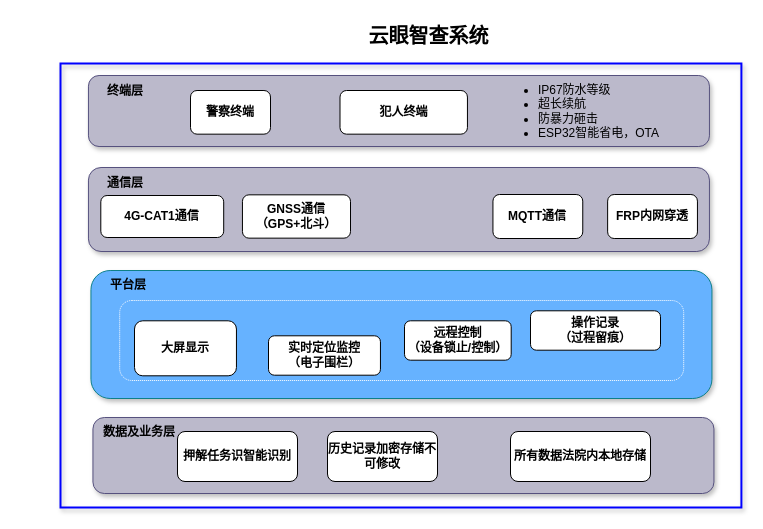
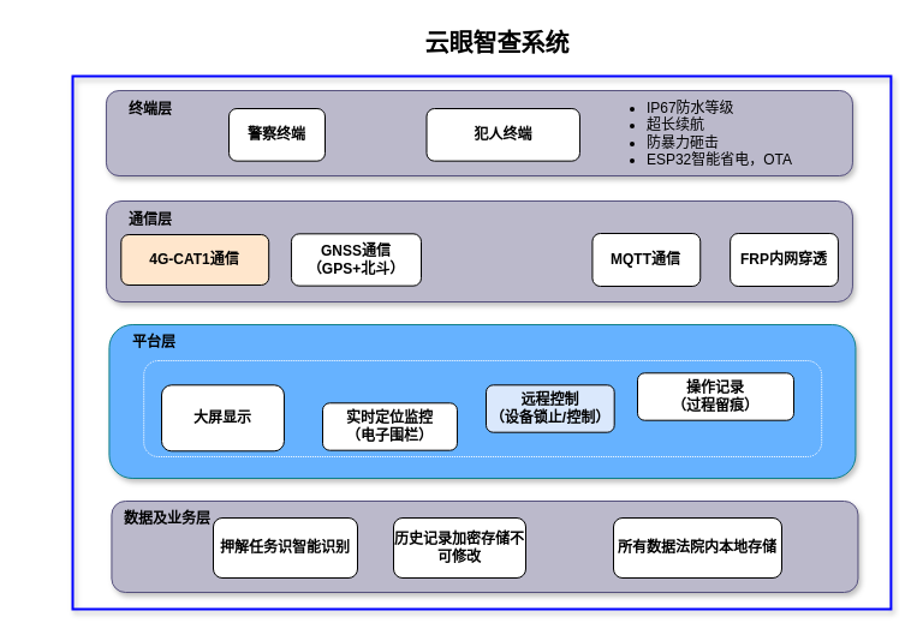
- <mxCell id="20" value="&lt;font style=&quot;font-size: 20px;&quot;&gt;&lt;b&gt;云眼智查系统&lt;/b&gt;&lt;/font&gt;" style="text;html=1;align=center;verticalAlign=middle;whiteSpace=wrap;rounded=0;fontSize=10;fillColor=none;" parent="1" vertex="1"><mxGeometry x="341.44" y="20" width="175.06" height="30" as="geometry" /></mxCell>
+ <mxCell id="20" value="&lt;font style=&quot;font-size: 20px;&quot;&gt;&lt;b&gt;云眼智查系统&lt;/b&gt;&lt;/font&gt;" style="text;html=1;align=center;verticalAlign=middle;whiteSpace=wrap;rounded=0;fontSize=10;fillColor=none;" parent="1" vertex="1"><mxGeometry x="326.44" y="20" width="175.06" height="30" as="geometry" /></mxCell>
- <mxCell id="18" value="&lt;font style=&quot;font-size: 12px;&quot;&gt;犯人终端&lt;/font&gt;" style="rounded=1;whiteSpace=wrap;html=1;fontSize=8;fontStyle=1" parent="1" vertex="1"><mxGeometry x="339.5" y="90" width="127.44" height="43.66" as="geometry" /></mxCell>
+ <mxCell id="18" value="&lt;font style=&quot;font-size: 12px;&quot;&gt;犯人终端&lt;/font&gt;" style="rounded=1;whiteSpace=wrap;html=1;fontSize=8;fontStyle=1" parent="1" vertex="1"><mxGeometry x="354.5" y="90" width="127.44" height="43.66" as="geometry" /></mxCell>
- <mxCell id="13" value="&lt;font style=&quot;font-size: 12px;&quot;&gt;4G-CAT1通信&lt;/font&gt;" style="rounded=1;whiteSpace=wrap;html=1;fontSize=8;fontStyle=1;fontColor=default;" parent="1" vertex="1"><mxGeometry x="100.31" y="195" width="122.88" height="42" as="geometry" /></mxCell>
+ <mxCell id="13" value="&lt;font style=&quot;font-size: 12px;&quot;&gt;4G-CAT1通信&lt;/font&gt;" style="rounded=1;whiteSpace=wrap;html=1;fontSize=8;fontStyle=1;fontColor=default;fillColor=#ffe6cc;" parent="1" vertex="1"><mxGeometry x="100.31" y="195" width="122.88" height="42" as="geometry" /></mxCell>
- <mxCell id="9" value="&lt;font style=&quot;font-size: 12px;&quot;&gt;远程控制&lt;/font&gt;&lt;div&gt;&lt;font style=&quot;font-size: 12px;&quot;&gt;（设备锁止/控制）&lt;/font&gt;&lt;/div&gt;" style="rounded=1;whiteSpace=wrap;html=1;fontSize=8;fontStyle=1;flipH=1;" parent="1" vertex="1"><mxGeometry x="404" y="320.31" width="106.69" height="39.38" as="geometry" /></mxCell>
+ <mxCell id="9" value="&lt;font style=&quot;font-size: 12px;&quot;&gt;远程控制&lt;/font&gt;&lt;div&gt;&lt;font style=&quot;font-size: 12px;&quot;&gt;（设备锁止/控制）&lt;/font&gt;&lt;/div&gt;" style="rounded=1;whiteSpace=wrap;html=1;fontSize=8;fontStyle=1;flipH=1;fillColor=#dae8fc;" parent="1" vertex="1"><mxGeometry x="404" y="320.31" width="106.69" height="39.38" as="geometry" /></mxCell>
